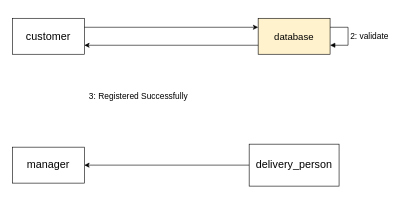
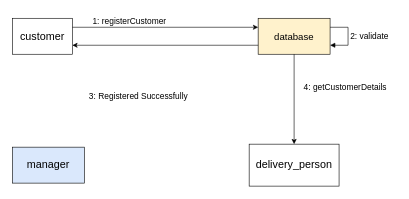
+ <mxCell id="7" value="&lt;font style=&quot;font-size: 14px;&quot;&gt;1: registerCustomer&lt;/font&gt;" style="text;html=1;align=center;verticalAlign=middle;resizable=0;points=[];autosize=1;strokeColor=none;fillColor=none;" vertex="1" parent="1"><mxGeometry x="140" y="20" width="150" height="30" as="geometry" /></mxCell>
- <mxCell id="2" value="&lt;font style=&quot;font-size: 18px;&quot;&gt;customer&lt;/font&gt;" style="rounded=0;whiteSpace=wrap;html=1;" vertex="1" parent="1"><mxGeometry x="20" y="30" width="120" height="60" as="geometry" /></mxCell>
+ <mxCell id="2" value="&lt;font style=&quot;font-size: 18px;&quot;&gt;customer&lt;/font&gt;" style="rounded=0;whiteSpace=wrap;html=1;" vertex="1" parent="1"><mxGeometry x="20" y="30" width="100" height="60" as="geometry" /></mxCell>
+ <mxCell id="12" value="&lt;font style=&quot;font-size: 14px;&quot;&gt;4: getCustomerDetails&lt;/font&gt;" style="text;html=1;align=center;verticalAlign=middle;resizable=0;points=[];autosize=1;strokeColor=none;fillColor=none;" vertex="1" parent="1"><mxGeometry x="490" y="130" width="170" height="30" as="geometry" /></mxCell>
+ <mxCell id="11" value="" style="endArrow=classic;html=1;rounded=0;exitX=0.5;exitY=1;exitDx=0;exitDy=0;entryX=0.5;entryY=0;entryDx=0;entryDy=0;" edge="1" parent="1" source="3" target="4"><mxGeometry width="50" height="50" relative="1" as="geometry"><mxPoint x="440" y="85" as="sourcePoint" /><mxPoint x="150" y="85" as="targetPoint" /></mxGeometry></mxCell>
- <mxCell id="5" value="&lt;font style=&quot;font-size: 18px;&quot;&gt;manager&lt;/font&gt;" style="rounded=0;whiteSpace=wrap;html=1;" vertex="1" parent="1"><mxGeometry x="20" y="245" width="120" height="60" as="geometry" /></mxCell>
+ <mxCell id="5" value="&lt;font style=&quot;font-size: 18px;&quot;&gt;manager&lt;/font&gt;" style="rounded=0;whiteSpace=wrap;html=1;fillColor=#dae8fc;" vertex="1" parent="1"><mxGeometry x="20" y="245" width="120" height="60" as="geometry" /></mxCell>
- <mxCell id="13" value="" style="endArrow=classic;html=1;rounded=0;exitX=0;exitY=0.5;exitDx=0;exitDy=0;entryX=1;entryY=0.5;entryDx=0;entryDy=0;" edge="1" parent="1" source="4" target="5"><mxGeometry width="50" height="50" relative="1" as="geometry"><mxPoint x="420" y="270" as="sourcePoint" /><mxPoint x="130" y="270" as="targetPoint" /></mxGeometry></mxCell>
